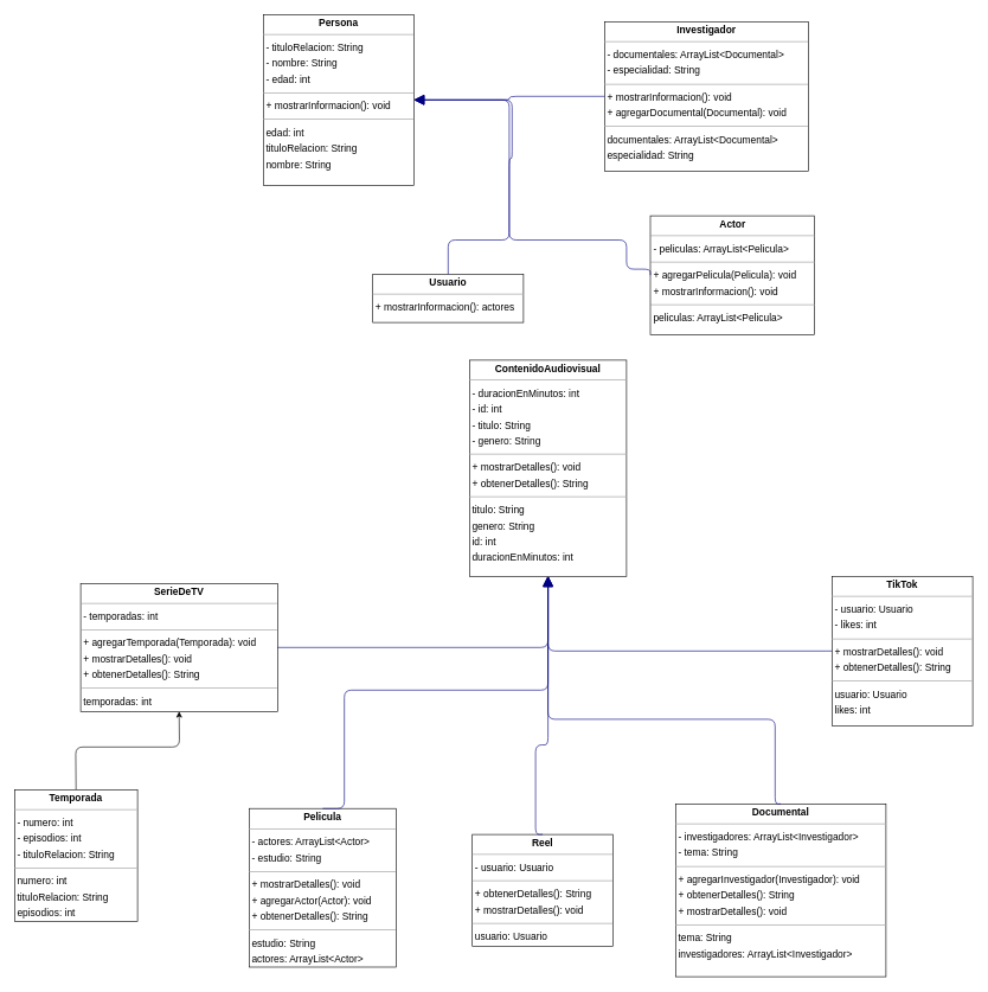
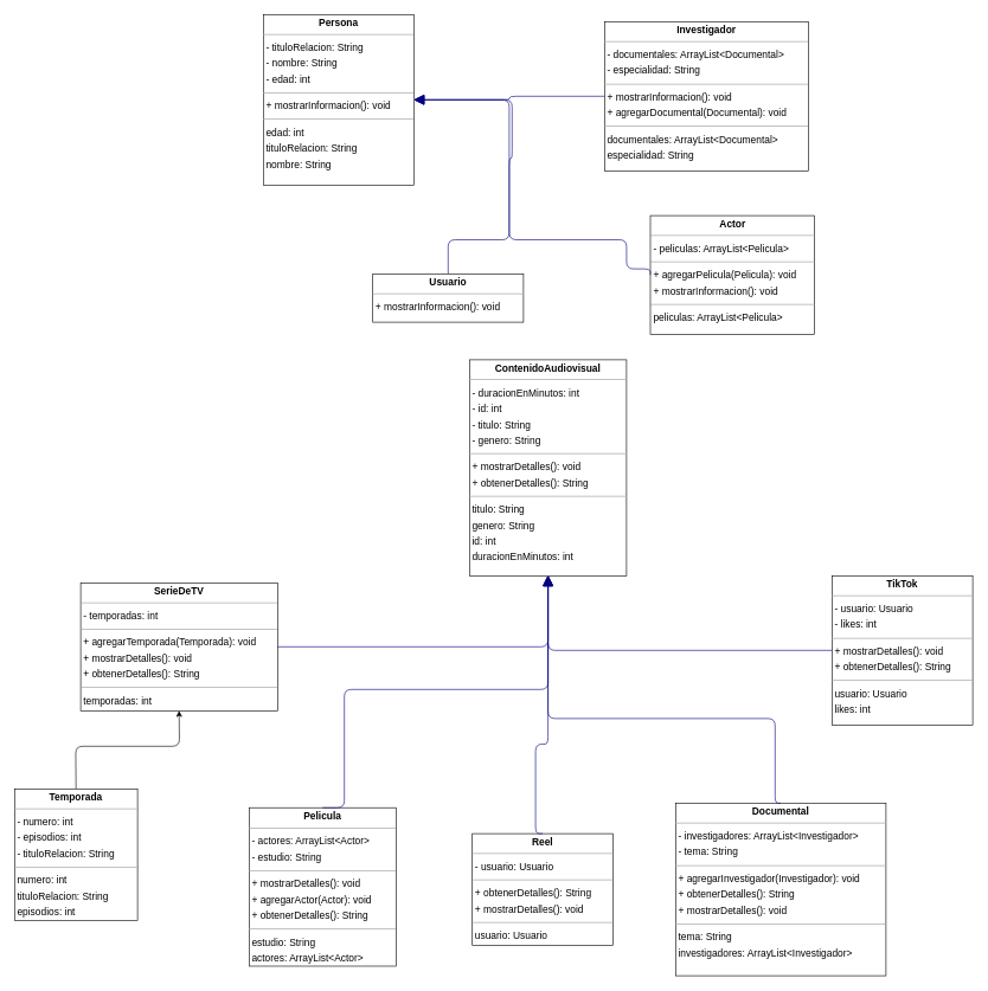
- <mxCell id="13" value="&lt;p style=&quot;margin:0px;margin-top:4px;text-align:center;&quot;&gt;&lt;b&gt;Usuario&lt;/b&gt;&lt;/p&gt;&lt;hr size=&quot;1&quot;/&gt;&lt;p style=&quot;margin:0 0 0 4px;line-height:1.6;&quot;&gt;+ mostrarInformacion(): actores&lt;/p&gt;" style="verticalAlign=top;align=left;overflow=fill;fontSize=14;fontFamily=Helvetica;html=1;rounded=0;shadow=0;comic=0;labelBackgroundColor=none;strokeWidth=1;" parent="1" vertex="1"><mxGeometry x="524" y="385" width="212" height="68" as="geometry" /></mxCell>
+ <mxCell id="13" value="&lt;p style=&quot;margin:0px;margin-top:4px;text-align:center;&quot;&gt;&lt;b&gt;Usuario&lt;/b&gt;&lt;/p&gt;&lt;hr size=&quot;1&quot;/&gt;&lt;p style=&quot;margin:0 0 0 4px;line-height:1.6;&quot;&gt;+ mostrarInformacion(): void&lt;/p&gt;" style="verticalAlign=top;align=left;overflow=fill;fontSize=14;fontFamily=Helvetica;html=1;rounded=0;shadow=0;comic=0;labelBackgroundColor=none;strokeWidth=1;" parent="1" vertex="1"><mxGeometry x="524" y="385" width="212" height="68" as="geometry" /></mxCell>
